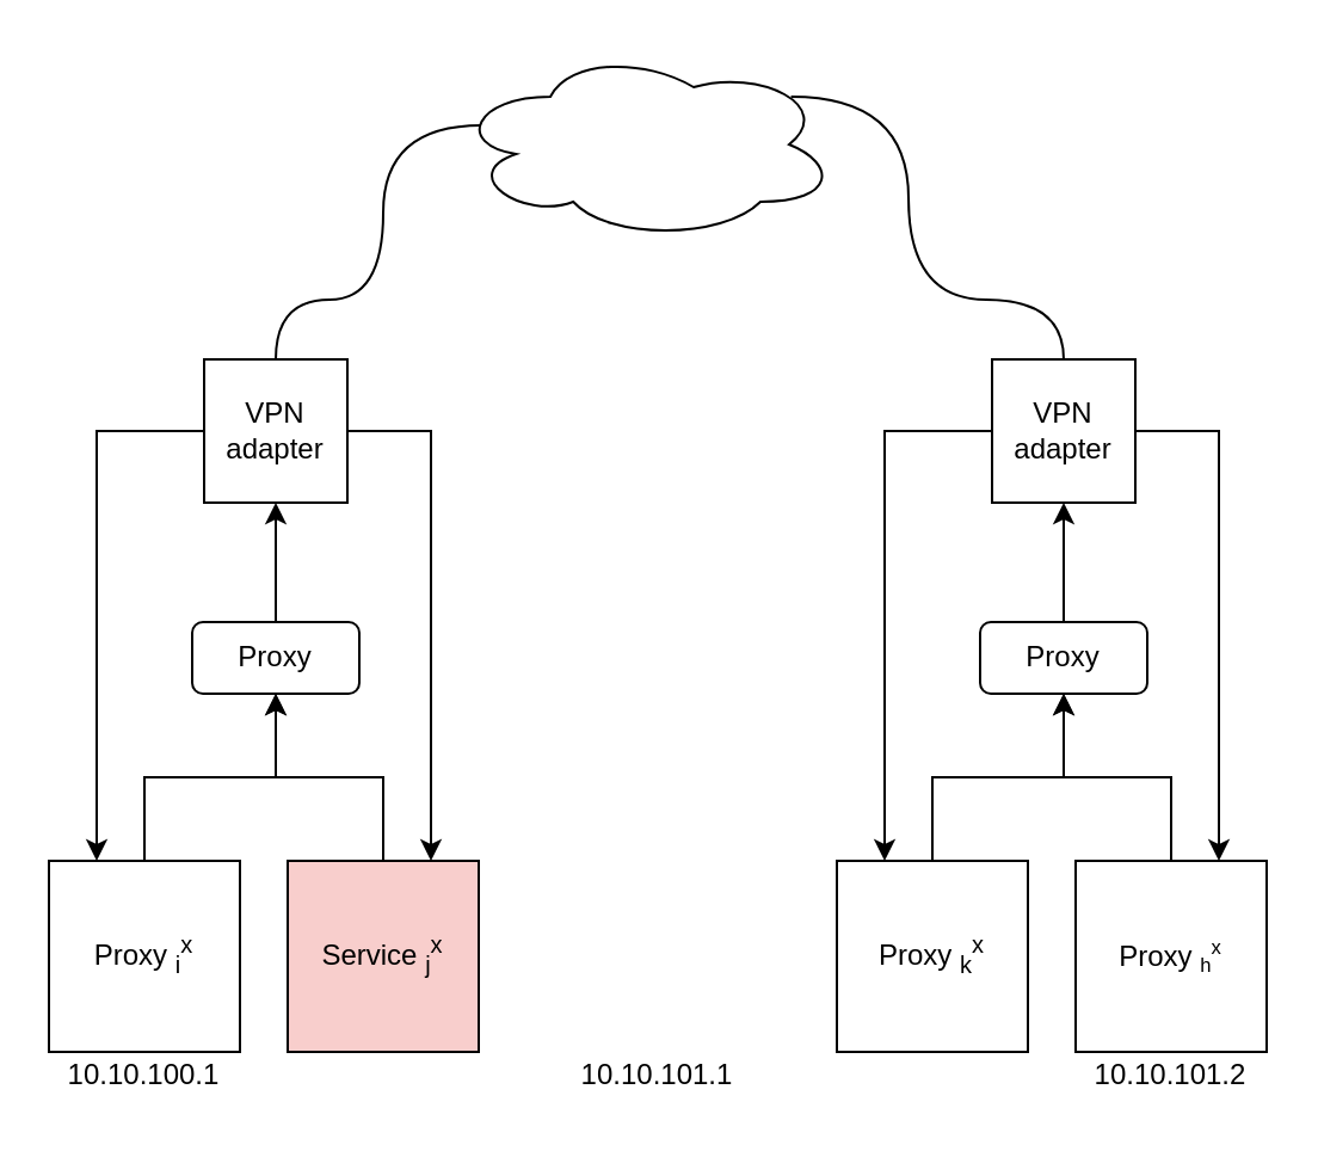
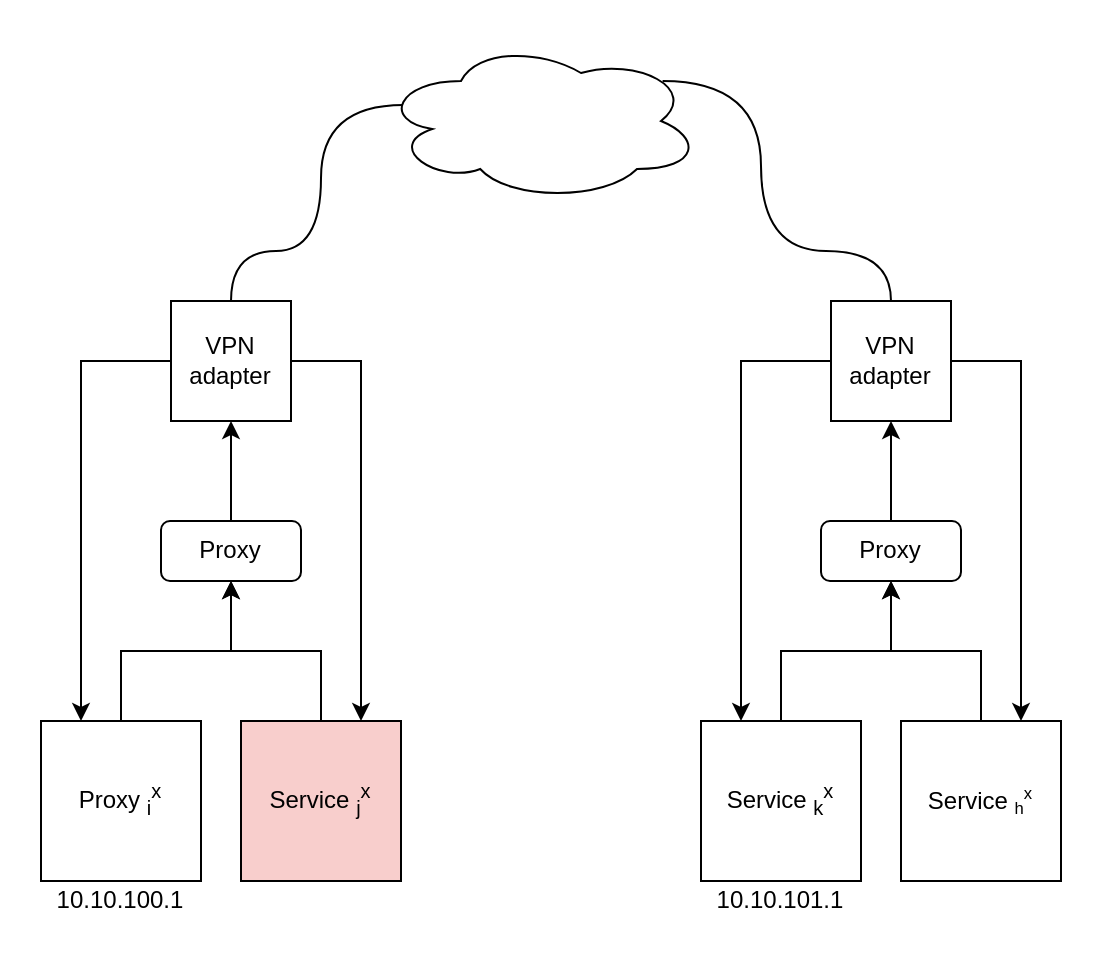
- <mxCell id="17" value="Proxy &lt;sub&gt;k&lt;/sub&gt;&lt;sup&gt;x&lt;br&gt;&lt;/sup&gt;" style="whiteSpace=wrap;html=1;aspect=fixed;" vertex="1" parent="1"><mxGeometry x="350" y="360" width="80" height="80" as="geometry" /></mxCell>
+ <mxCell id="17" value="Service &lt;sub&gt;k&lt;/sub&gt;&lt;sup&gt;x&lt;br&gt;&lt;/sup&gt;" style="whiteSpace=wrap;html=1;aspect=fixed;" vertex="1" parent="1"><mxGeometry x="350" y="360" width="80" height="80" as="geometry" /></mxCell>
- <mxCell id="21" value="Proxy &lt;font size=&quot;1&quot;&gt;&lt;sub&gt;h&lt;/sub&gt;&lt;sup&gt;x&lt;/sup&gt;&lt;/font&gt;" style="whiteSpace=wrap;html=1;aspect=fixed;" vertex="1" parent="1"><mxGeometry x="450" y="360" width="80" height="80" as="geometry" /></mxCell>
+ <mxCell id="21" value="Service &lt;font size=&quot;1&quot;&gt;&lt;sub&gt;h&lt;/sub&gt;&lt;sup&gt;x&lt;/sup&gt;&lt;/font&gt;" style="whiteSpace=wrap;html=1;aspect=fixed;" vertex="1" parent="1"><mxGeometry x="450" y="360" width="80" height="80" as="geometry" /></mxCell>
- <mxCell id="24" value="10.10.101.1" style="text;html=1;strokeColor=none;fillColor=none;align=center;verticalAlign=middle;whiteSpace=wrap;rounded=0;" vertex="1" parent="1"><mxGeometry x="235" y="440" width="80" height="20" as="geometry" /></mxCell>
+ <mxCell id="24" value="10.10.101.1" style="text;html=1;strokeColor=none;fillColor=none;align=center;verticalAlign=middle;whiteSpace=wrap;rounded=0;" vertex="1" parent="1"><mxGeometry x="350" y="440" width="80" height="20" as="geometry" /></mxCell>
- <mxCell id="25" value="10.10.101.2" style="text;html=1;strokeColor=none;fillColor=none;align=center;verticalAlign=middle;whiteSpace=wrap;rounded=0;" vertex="1" parent="1"><mxGeometry x="450" y="440" width="80" height="20" as="geometry" /></mxCell>
